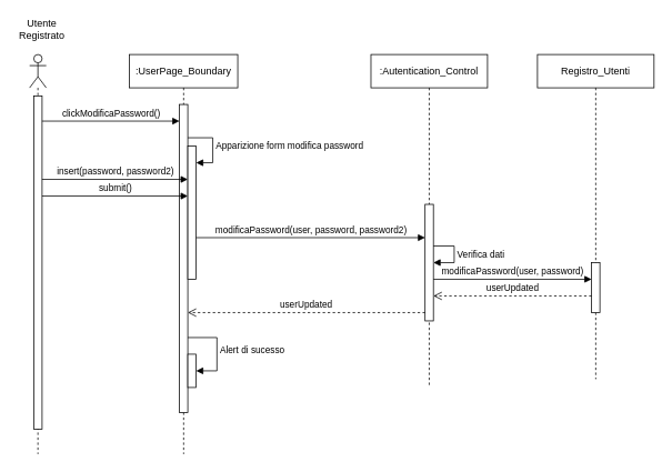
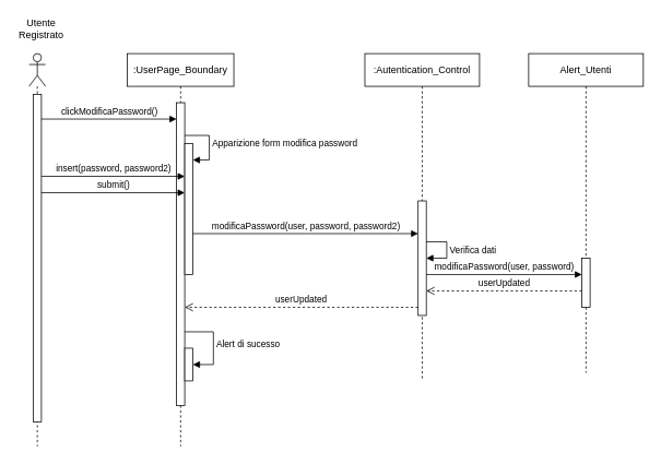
- <mxCell id="18" value="Registro_Utenti" style="shape=umlLifeline;perimeter=lifelinePerimeter;whiteSpace=wrap;html=1;container=1;dropTarget=0;collapsible=0;recursiveResize=0;outlineConnect=0;portConstraint=eastwest;newEdgeStyle={&quot;curved&quot;:0,&quot;rounded&quot;:0};" parent="1" vertex="1"><mxGeometry x="645" y="65" width="140" height="390" as="geometry" /></mxCell>
+ <mxCell id="18" value="Alert_Utenti" style="shape=umlLifeline;perimeter=lifelinePerimeter;whiteSpace=wrap;html=1;container=1;dropTarget=0;collapsible=0;recursiveResize=0;outlineConnect=0;portConstraint=eastwest;newEdgeStyle={&quot;curved&quot;:0,&quot;rounded&quot;:0};" parent="1" vertex="1"><mxGeometry x="645" y="65" width="140" height="390" as="geometry" /></mxCell>
